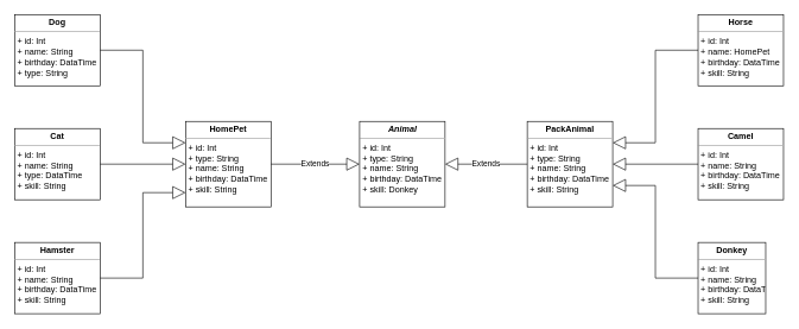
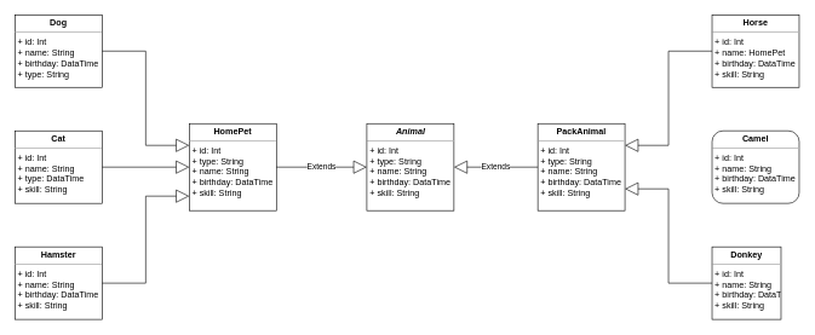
- <mxCell id="2" value="&lt;p style=&quot;margin:0px;margin-top:4px;text-align:center;&quot;&gt;&lt;b&gt;&lt;i&gt;Animal&lt;/i&gt;&lt;/b&gt;&lt;/p&gt;&lt;hr size=&quot;1&quot;&gt;&lt;p style=&quot;margin:0px;margin-left:4px;&quot;&gt;+ id: Int&amp;nbsp;&lt;/p&gt;&lt;p style=&quot;margin:0px;margin-left:4px;&quot;&gt;+ type: String&lt;/p&gt;&lt;p style=&quot;margin:0px;margin-left:4px;&quot;&gt;+ name: String&lt;/p&gt;&lt;p style=&quot;margin:0px;margin-left:4px;&quot;&gt;+ birthday: DataTime&lt;/p&gt;&lt;p style=&quot;margin:0px;margin-left:4px;&quot;&gt;+ skill: Donkey&lt;/p&gt;" style="verticalAlign=top;align=left;overflow=fill;fontSize=12;fontFamily=Helvetica;html=1;" vertex="1" parent="1"><mxGeometry x="504.5" y="170" width="120" height="120" as="geometry" /></mxCell>
+ <mxCell id="2" value="&lt;p style=&quot;margin:0px;margin-top:4px;text-align:center;&quot;&gt;&lt;b&gt;&lt;i&gt;Animal&lt;/i&gt;&lt;/b&gt;&lt;/p&gt;&lt;hr size=&quot;1&quot;&gt;&lt;p style=&quot;margin:0px;margin-left:4px;&quot;&gt;+ id: Int&amp;nbsp;&lt;/p&gt;&lt;p style=&quot;margin:0px;margin-left:4px;&quot;&gt;+ type: String&lt;/p&gt;&lt;p style=&quot;margin:0px;margin-left:4px;&quot;&gt;+ name: String&lt;/p&gt;&lt;p style=&quot;margin:0px;margin-left:4px;&quot;&gt;+ birthday: DataTime&lt;/p&gt;&lt;p style=&quot;margin:0px;margin-left:4px;&quot;&gt;+ skill: String&lt;/p&gt;" style="verticalAlign=top;align=left;overflow=fill;fontSize=12;fontFamily=Helvetica;html=1;" vertex="1" parent="1"><mxGeometry x="504.5" y="170" width="120" height="120" as="geometry" /></mxCell>
- <mxCell id="16" value="" style="endArrow=block;endSize=16;endFill=0;html=1;rounded=0;exitX=0;exitY=0.5;exitDx=0;exitDy=0;entryX=1;entryY=0.5;entryDx=0;entryDy=0;" edge="1" parent="1" source="9" target="4"><mxGeometry width="160" relative="1" as="geometry"><mxPoint x="460" y="310" as="sourcePoint" /><mxPoint x="620" y="310" as="targetPoint" /></mxGeometry></mxCell>
- <mxCell id="9" value="&lt;p style=&quot;margin:0px;margin-top:4px;text-align:center;&quot;&gt;&lt;b&gt;Camel&lt;/b&gt;&lt;/p&gt;&lt;hr size=&quot;1&quot;&gt;&lt;p style=&quot;margin:0px;margin-left:4px;&quot;&gt;+ id: Int&amp;nbsp;&lt;/p&gt;&lt;p style=&quot;margin:0px;margin-left:4px;&quot;&gt;+ name: String&lt;/p&gt;&lt;p style=&quot;margin:0px;margin-left:4px;&quot;&gt;+ birthday: DataTime&lt;/p&gt;&lt;p style=&quot;margin:0px;margin-left:4px;&quot;&gt;+ skill: String&lt;/p&gt;" style="verticalAlign=top;align=left;overflow=fill;fontSize=12;fontFamily=Helvetica;html=1;" vertex="1" parent="1"><mxGeometry x="980" y="180" width="120" height="100" as="geometry" /></mxCell>
+ <mxCell id="9" value="&lt;p style=&quot;margin:0px;margin-top:4px;text-align:center;&quot;&gt;&lt;b&gt;Camel&lt;/b&gt;&lt;/p&gt;&lt;hr size=&quot;1&quot;&gt;&lt;p style=&quot;margin:0px;margin-left:4px;&quot;&gt;+ id: Int&amp;nbsp;&lt;/p&gt;&lt;p style=&quot;margin:0px;margin-left:4px;&quot;&gt;+ name: String&lt;/p&gt;&lt;p style=&quot;margin:0px;margin-left:4px;&quot;&gt;+ birthday: DataTime&lt;/p&gt;&lt;p style=&quot;margin:0px;margin-left:4px;&quot;&gt;+ skill: String&lt;/p&gt;" style="verticalAlign=top;align=left;overflow=fill;fontSize=12;fontFamily=Helvetica;html=1;rounded=1;" vertex="1" parent="1"><mxGeometry x="980" y="180" width="120" height="100" as="geometry" /></mxCell>
